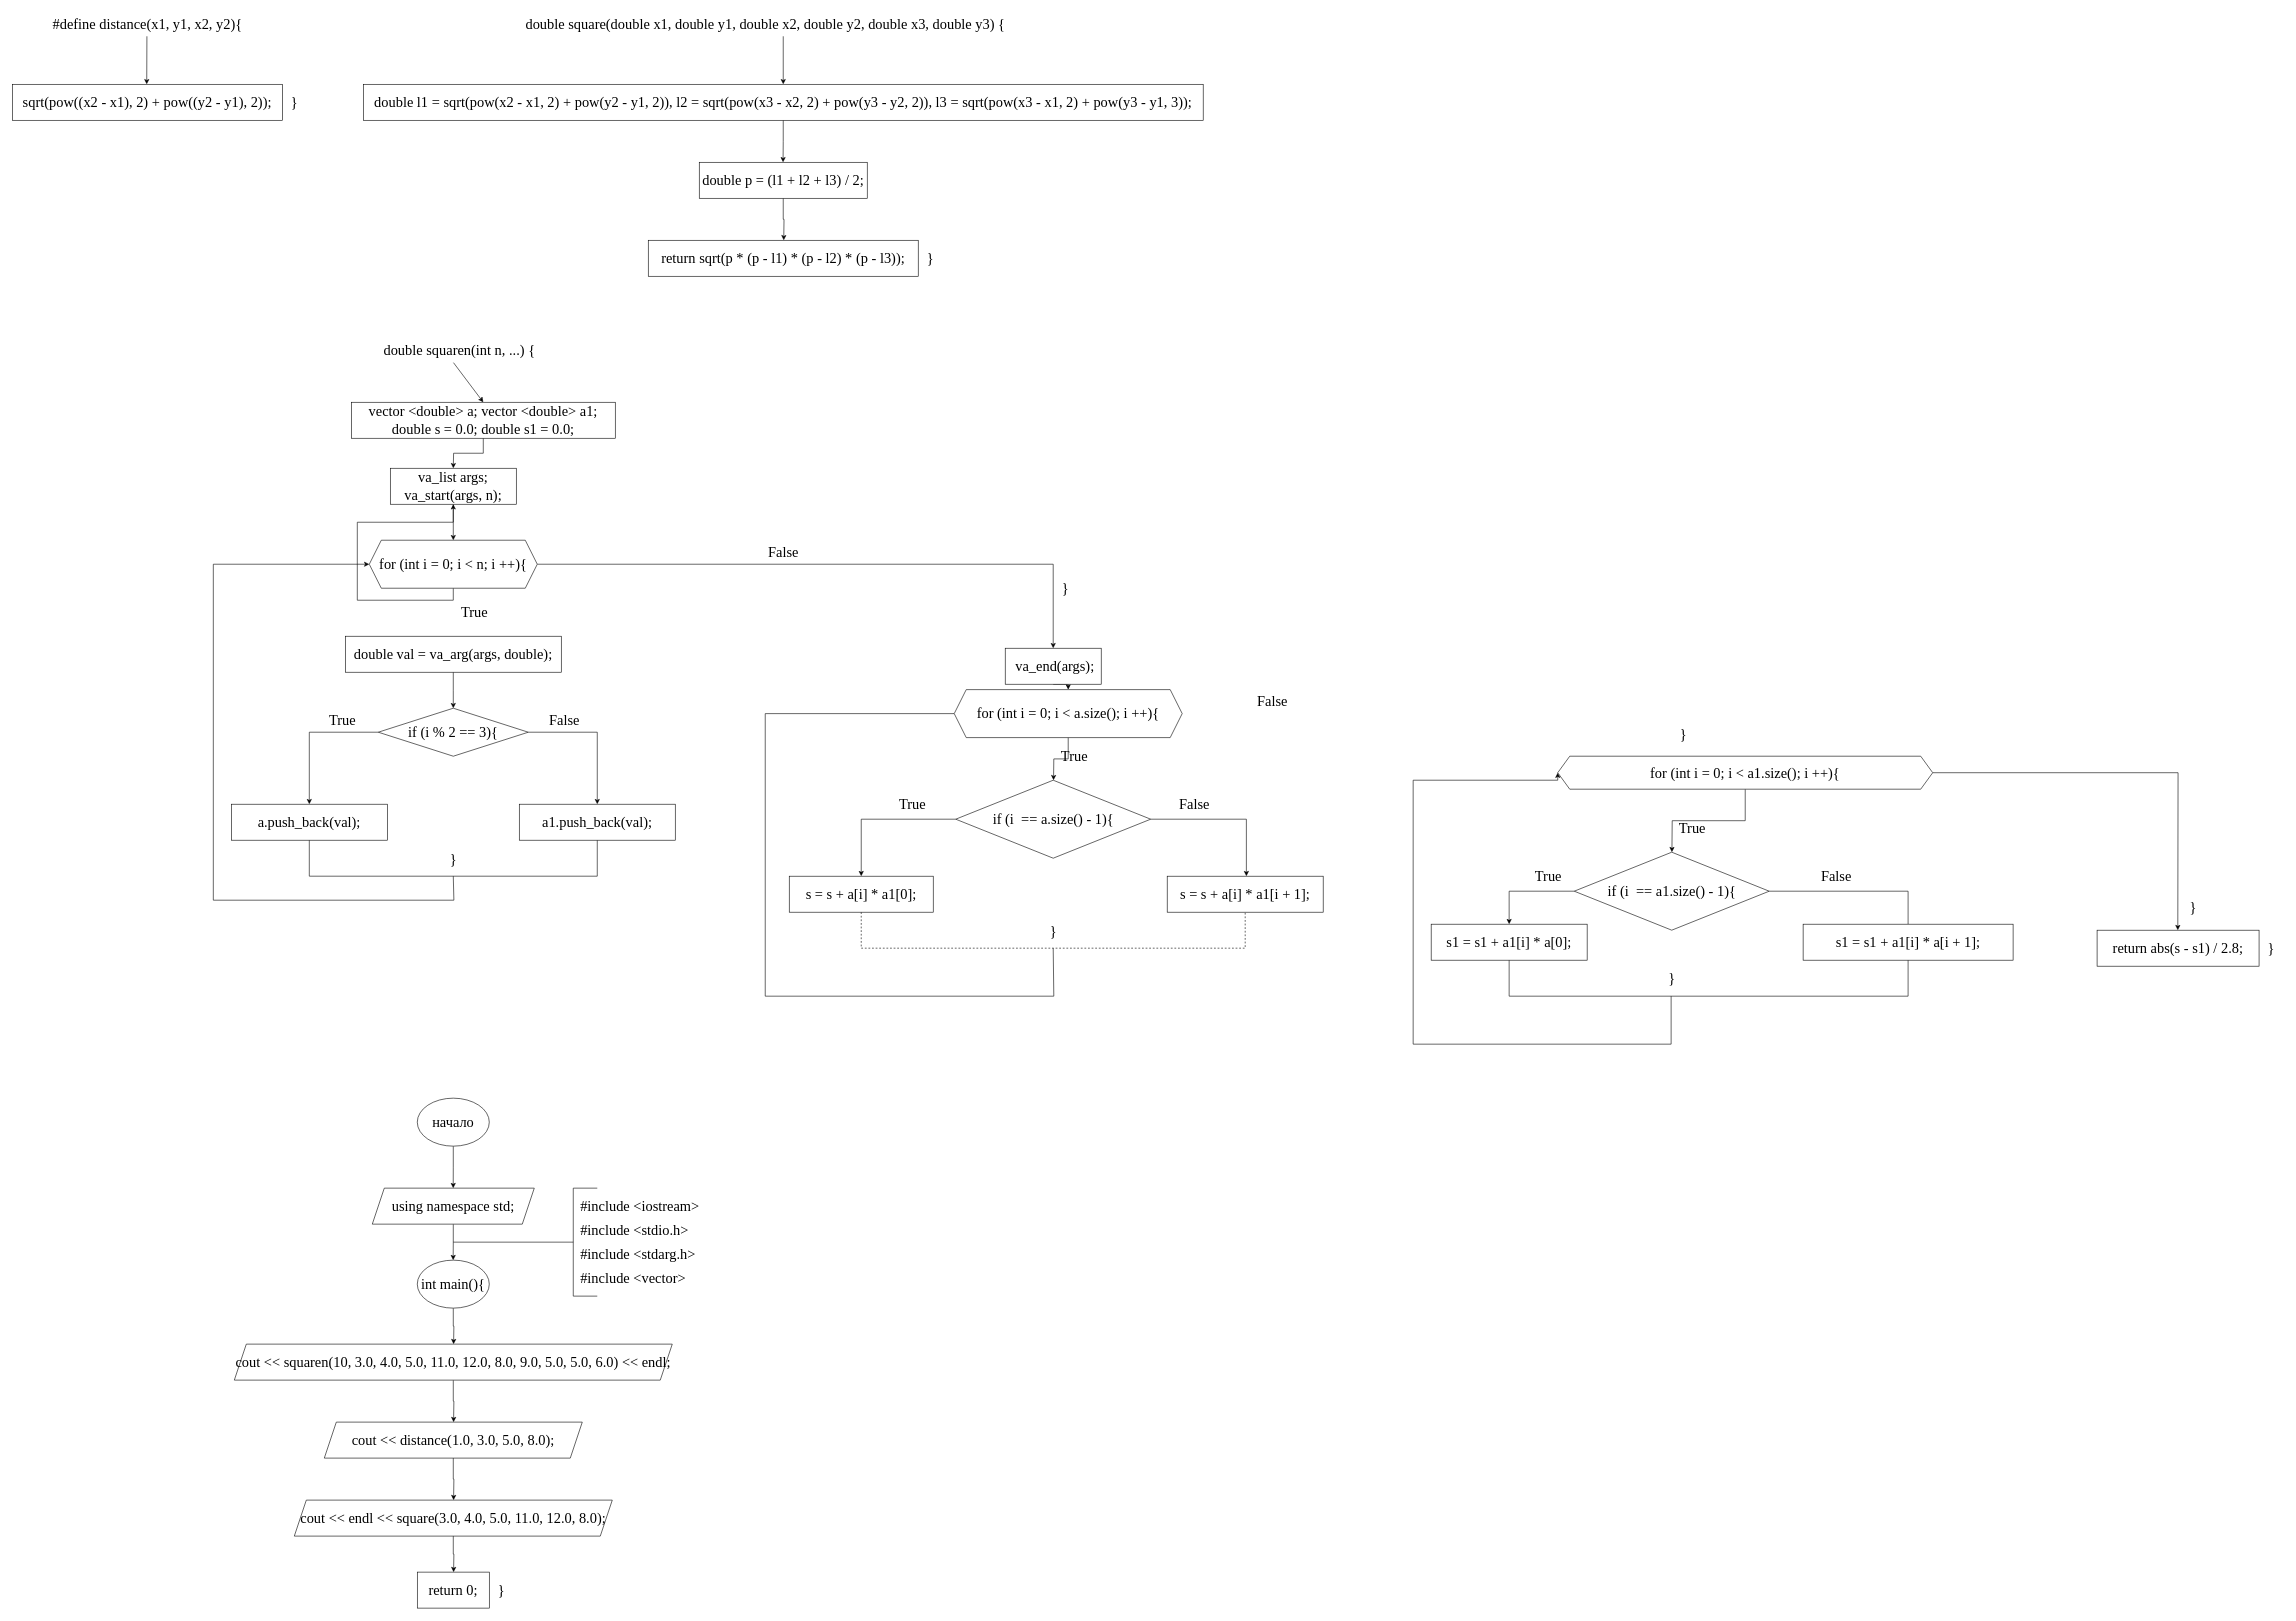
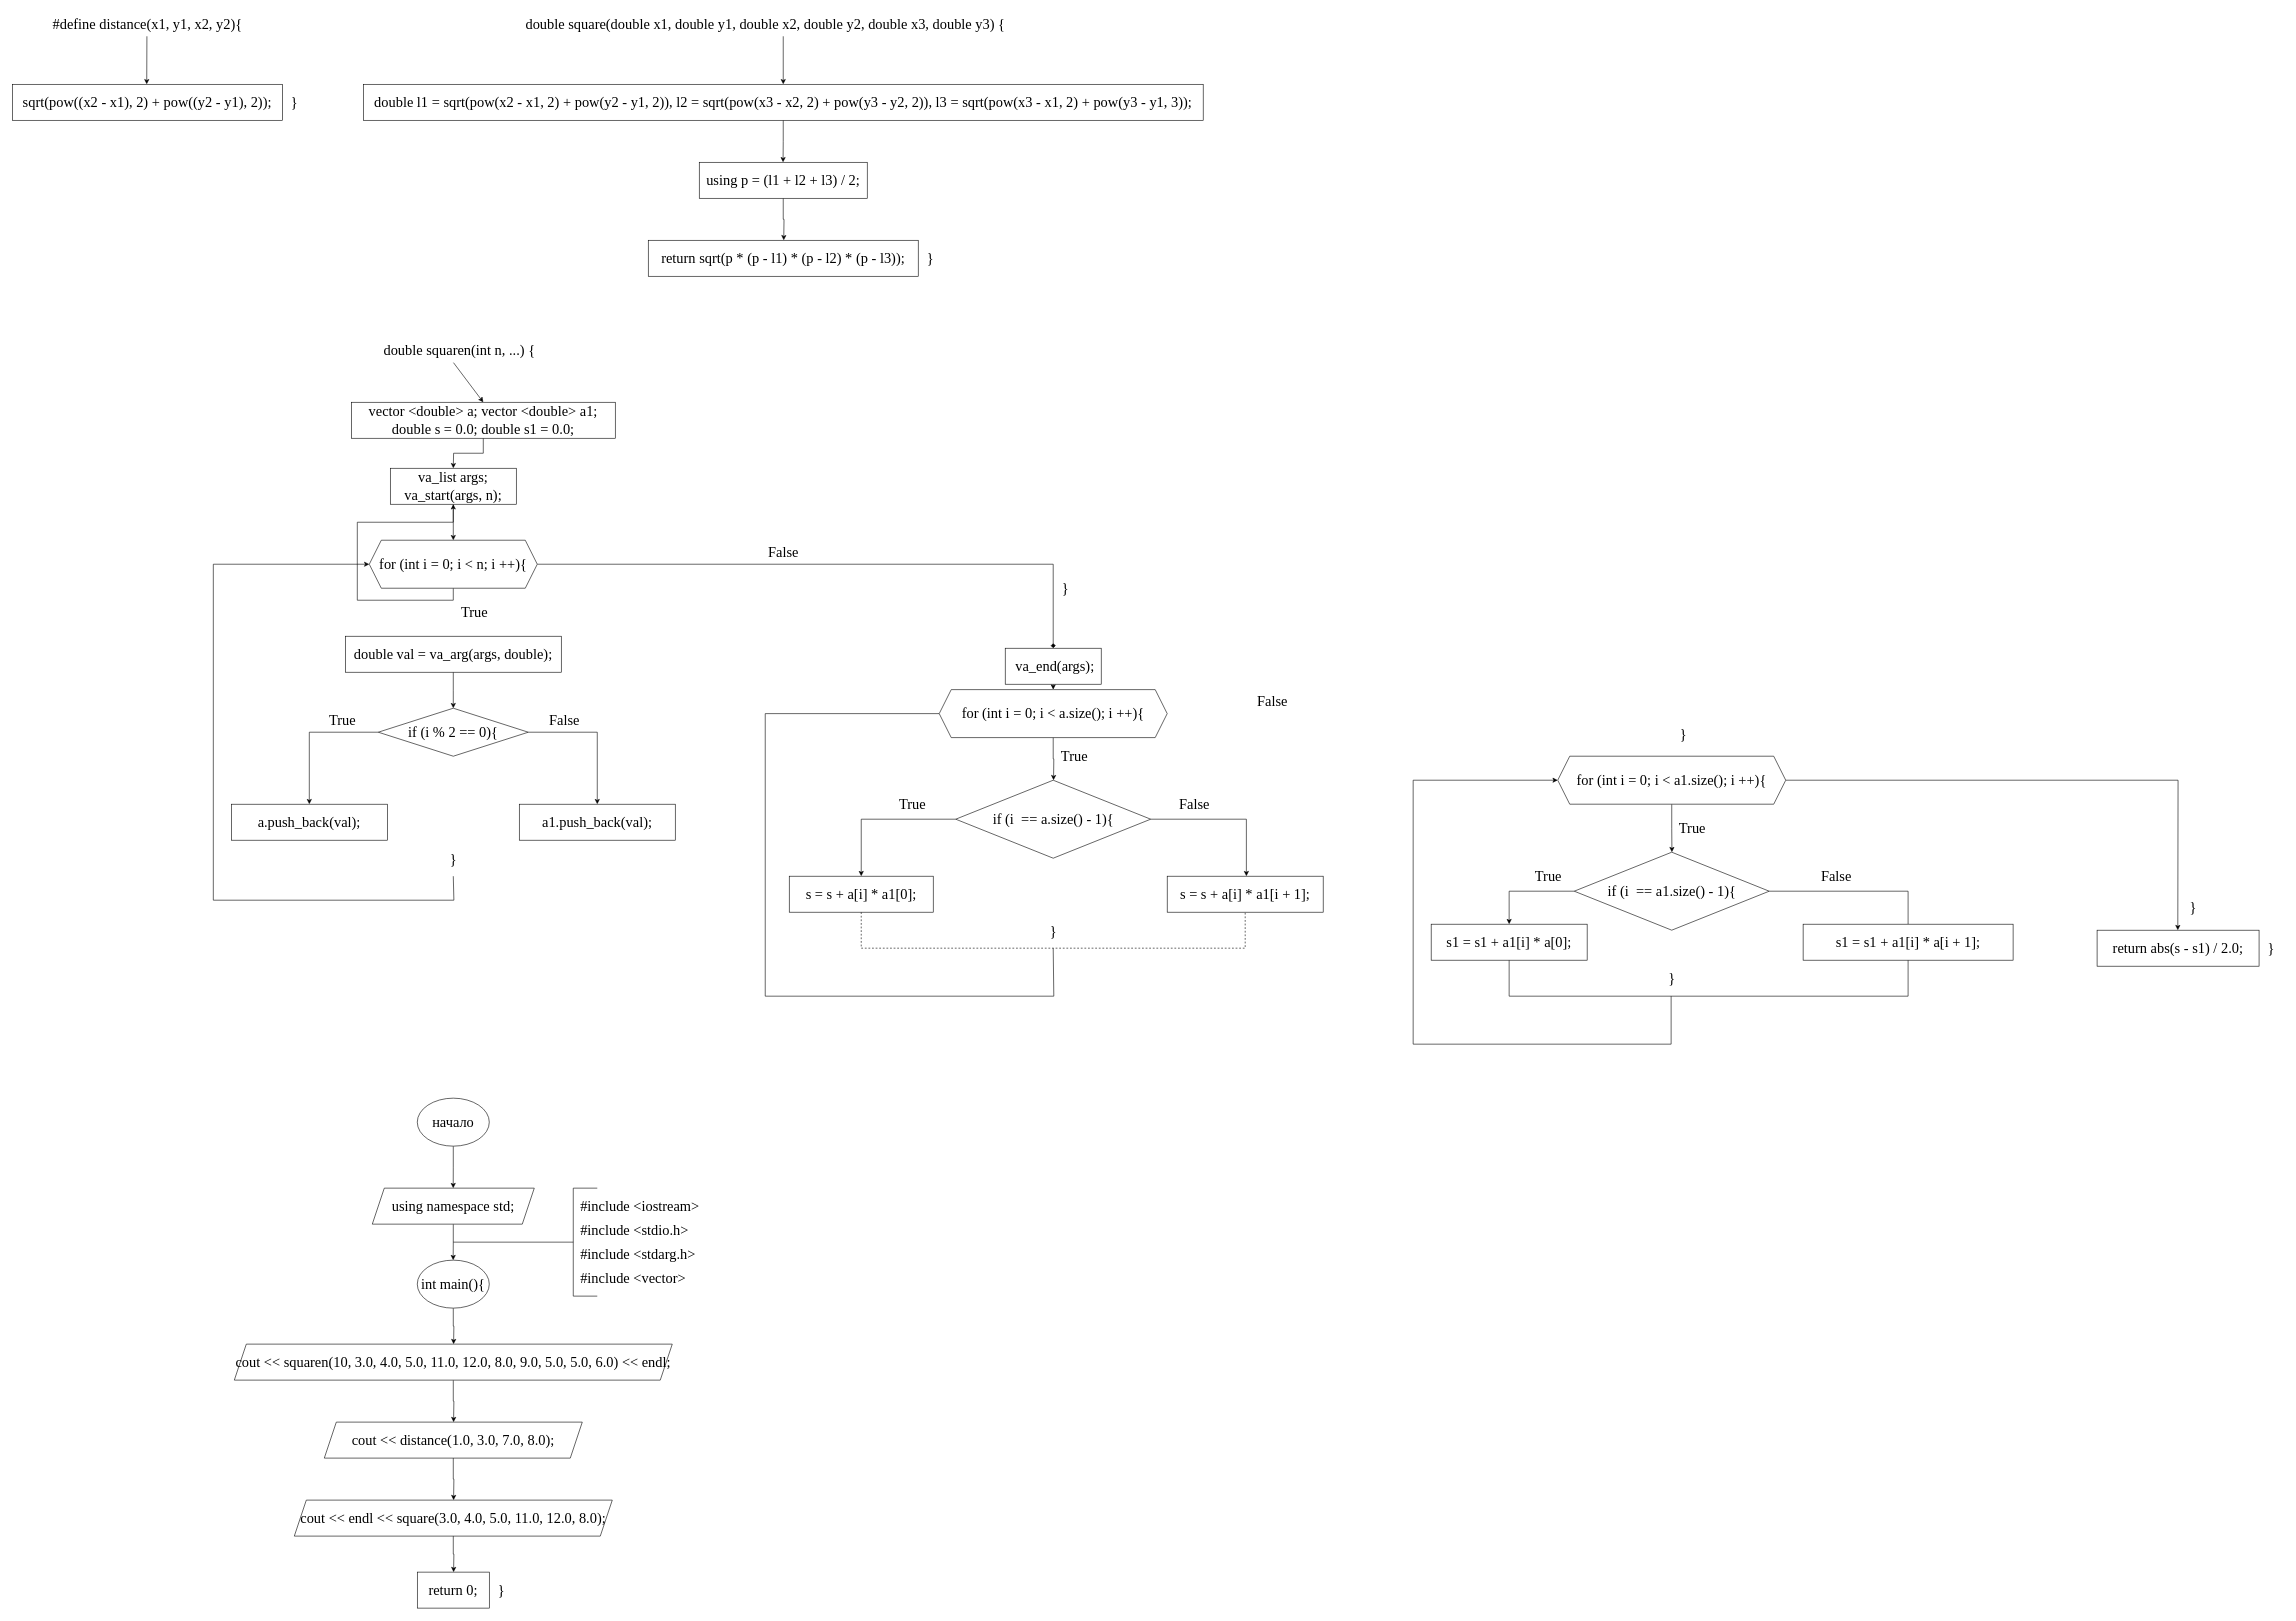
- <mxCell id="11" value="double p = (l1 + l2 + l3) / 2;" style="whiteSpace=wrap;html=1;strokeColor=default;align=center;verticalAlign=middle;fontFamily=Times New Roman;fontSize=24;fontColor=default;fillColor=default;" vertex="1" parent="1"><mxGeometry x="1165" y="270" width="280" height="60" as="geometry" /></mxCell>
+ <mxCell id="11" value="using p = (l1 + l2 + l3) / 2;" style="whiteSpace=wrap;html=1;strokeColor=default;align=center;verticalAlign=middle;fontFamily=Times New Roman;fontSize=24;fontColor=default;fillColor=default;" vertex="1" parent="1"><mxGeometry x="1165" y="270" width="280" height="60" as="geometry" /></mxCell>
- <mxCell id="20" style="edgeStyle=orthogonalEdgeStyle;rounded=0;orthogonalLoop=1;jettySize=auto;html=1;exitX=1;exitY=0.5;exitDx=0;exitDy=0;fontFamily=Times New Roman;fontSize=24;fontColor=default;entryX=0.5;entryY=0;entryDx=0;entryDy=0;" edge="1" parent="1" source="23" target="37"><mxGeometry relative="1" as="geometry"><mxPoint x="1515" y="1020" as="targetPoint" /><Array as="points"><mxPoint x="1755" y="940" /></Array></mxGeometry></mxCell>
+ <mxCell id="20" style="edgeStyle=orthogonalEdgeStyle;rounded=0;orthogonalLoop=1;jettySize=auto;html=1;exitX=1;exitY=0.5;exitDx=0;exitDy=0;fontFamily=Times New Roman;fontSize=24;fontColor=default;entryX=0.5;entryY=0;entryDx=0;entryDy=0;endArrow=diamond;" edge="1" parent="1" source="23" target="37"><mxGeometry relative="1" as="geometry"><mxPoint x="1515" y="1020" as="targetPoint" /><Array as="points"><mxPoint x="1755" y="940" /></Array></mxGeometry></mxCell>
- <mxCell id="40" value="for (int i = 0; i &amp;lt; a.size(); i ++){" style="shape=hexagon;perimeter=hexagonPerimeter2;whiteSpace=wrap;html=1;fixedSize=1;strokeColor=default;align=center;verticalAlign=middle;fontFamily=Times New Roman;fontSize=24;fontColor=default;fillColor=default;" vertex="1" parent="1"><mxGeometry x="1590" y="1149" width="380" height="80" as="geometry" /></mxCell>
+ <mxCell id="40" value="for (int i = 0; i &amp;lt; a.size(); i ++){" style="shape=hexagon;perimeter=hexagonPerimeter2;whiteSpace=wrap;html=1;fixedSize=1;strokeColor=default;align=center;verticalAlign=middle;fontFamily=Times New Roman;fontSize=24;fontColor=default;fillColor=default;" vertex="1" parent="1"><mxGeometry x="1565" y="1149" width="380" height="80" as="geometry" /></mxCell>
- <mxCell id="30" value="if (i % 2 == 3){" style="rhombus;whiteSpace=wrap;html=1;strokeColor=default;align=center;verticalAlign=middle;fontFamily=Times New Roman;fontSize=24;fontColor=default;fillColor=default;" vertex="1" parent="1"><mxGeometry x="630" y="1180" width="250" height="80" as="geometry" /></mxCell>
+ <mxCell id="30" value="if (i % 2 == 0){" style="rhombus;whiteSpace=wrap;html=1;strokeColor=default;align=center;verticalAlign=middle;fontFamily=Times New Roman;fontSize=24;fontColor=default;fillColor=default;" vertex="1" parent="1"><mxGeometry x="630" y="1180" width="250" height="80" as="geometry" /></mxCell>
- <mxCell id="54" value="for (int i = 0; i &amp;lt; a1.size(); i ++){" style="shape=hexagon;perimeter=hexagonPerimeter2;whiteSpace=wrap;html=1;fixedSize=1;strokeColor=default;align=center;verticalAlign=middle;fontFamily=Times New Roman;fontSize=24;fontColor=default;fillColor=default;" vertex="1" parent="1"><mxGeometry x="2596" y="1260" width="625" height="55" as="geometry" /></mxCell>
+ <mxCell id="54" value="for (int i = 0; i &amp;lt; a1.size(); i ++){" style="shape=hexagon;perimeter=hexagonPerimeter2;whiteSpace=wrap;html=1;fixedSize=1;strokeColor=default;align=center;verticalAlign=middle;fontFamily=Times New Roman;fontSize=24;fontColor=default;fillColor=default;" vertex="1" parent="1"><mxGeometry x="2596" y="1260" width="380" height="80" as="geometry" /></mxCell>
- <mxCell id="33" style="edgeStyle=orthogonalEdgeStyle;rounded=0;orthogonalLoop=1;jettySize=auto;html=1;exitX=0.5;exitY=1;exitDx=0;exitDy=0;entryX=0.5;entryY=1;entryDx=0;entryDy=0;fontFamily=Times New Roman;fontSize=24;fontColor=default;endArrow=none;endFill=0;" edge="1" parent="1" source="34" target="35"><mxGeometry relative="1" as="geometry"><Array as="points"><mxPoint x="515" y="1460" /><mxPoint x="995" y="1460" /></Array></mxGeometry></mxCell>
- <mxCell id="64" value="return abs(s - s1) / 2.8;" style="whiteSpace=wrap;html=1;strokeColor=default;align=center;verticalAlign=middle;fontFamily=Times New Roman;fontSize=24;fontColor=default;fillColor=default;" vertex="1" parent="1"><mxGeometry x="3495" y="1550" width="270" height="60" as="geometry" /></mxCell>
+ <mxCell id="64" value="return abs(s - s1) / 2.0;" style="whiteSpace=wrap;html=1;strokeColor=default;align=center;verticalAlign=middle;fontFamily=Times New Roman;fontSize=24;fontColor=default;fillColor=default;" vertex="1" parent="1"><mxGeometry x="3495" y="1550" width="270" height="60" as="geometry" /></mxCell>
- <mxCell id="89" value="cout &amp;lt;&amp;lt; distance(1.0, 3.0, 5.0, 8.0);" style="shape=parallelogram;perimeter=parallelogramPerimeter;whiteSpace=wrap;html=1;fixedSize=1;strokeColor=default;align=center;verticalAlign=middle;fontFamily=Times New Roman;fontSize=24;fontColor=default;fillColor=default;" vertex="1" parent="1"><mxGeometry x="540" y="2370" width="430" height="60" as="geometry" /></mxCell>
+ <mxCell id="89" value="cout &amp;lt;&amp;lt; distance(1.0, 3.0, 7.0, 8.0);" style="shape=parallelogram;perimeter=parallelogramPerimeter;whiteSpace=wrap;html=1;fixedSize=1;strokeColor=default;align=center;verticalAlign=middle;fontFamily=Times New Roman;fontSize=24;fontColor=default;fillColor=default;" vertex="1" parent="1"><mxGeometry x="540" y="2370" width="430" height="60" as="geometry" /></mxCell>
